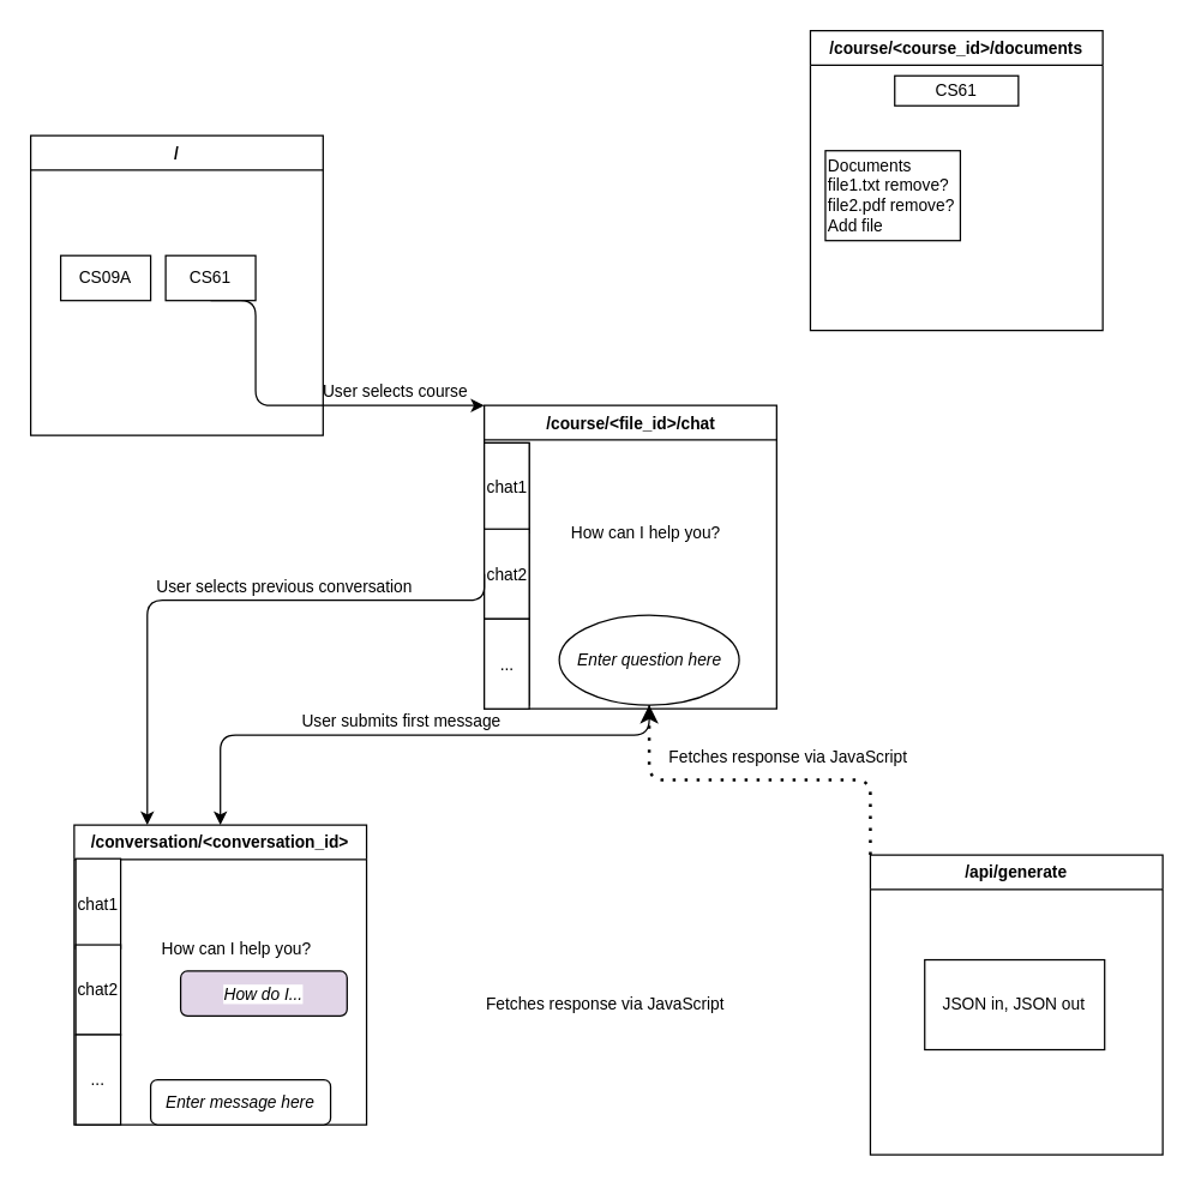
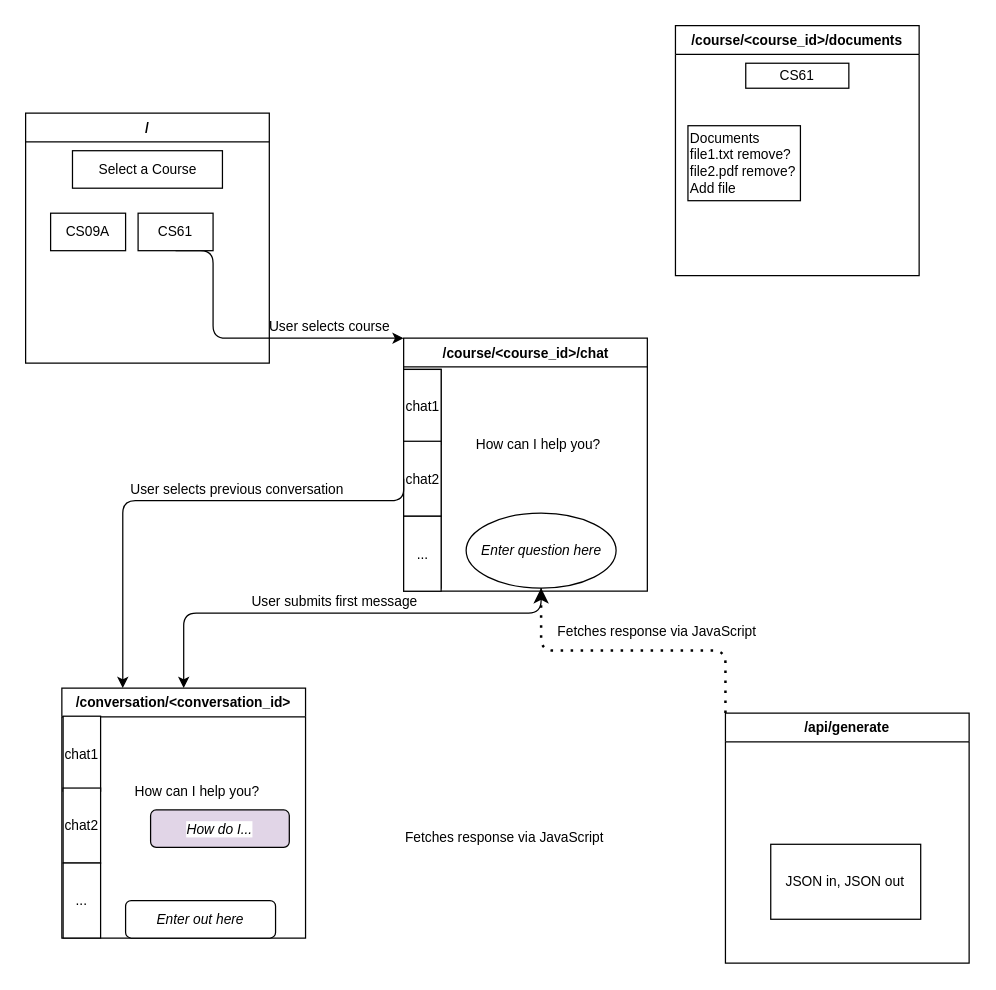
+ <mxCell id="5" value="Select a Course" style="rounded=0;whiteSpace=wrap;html=1;fontFamily=Helvetica;fontSize=11;fontColor=default;labelBackgroundColor=default;" vertex="1" parent="4"><mxGeometry x="37.5" y="30" width="120" height="30" as="geometry" /></mxCell>
- <mxCell id="10" value="/course/&amp;lt;file_id&amp;gt;/chat" style="swimlane;whiteSpace=wrap;html=1;fontFamily=Helvetica;fontSize=11;fontColor=default;labelBackgroundColor=default;" vertex="1" parent="1"><mxGeometry x="322.5" y="270" width="195" height="202.5" as="geometry"><mxRectangle x="322.5" y="20" width="230" height="30" as="alternateBounds" /></mxGeometry></mxCell>
+ <mxCell id="10" value="/course/&amp;lt;course_id&amp;gt;/chat" style="swimlane;whiteSpace=wrap;html=1;fontFamily=Helvetica;fontSize=11;fontColor=default;labelBackgroundColor=default;" vertex="1" parent="1"><mxGeometry x="322.5" y="270" width="195" height="202.5" as="geometry"><mxRectangle x="322.5" y="20" width="230" height="30" as="alternateBounds" /></mxGeometry></mxCell>
- <mxCell id="25" value="JSON in, JSON out" style="rounded=0;whiteSpace=wrap;html=1;fontFamily=Helvetica;fontSize=11;fontColor=default;labelBackgroundColor=default;" vertex="1" parent="24"><mxGeometry x="36.25" y="70" width="120" height="60" as="geometry" /></mxCell>
+ <mxCell id="25" value="JSON in, JSON out" style="rounded=0;whiteSpace=wrap;html=1;fontFamily=Helvetica;fontSize=11;fontColor=default;labelBackgroundColor=default;" vertex="1" parent="24"><mxGeometry x="36.25" y="105" width="120" height="60" as="geometry" /></mxCell>
- <mxCell id="23" value="&lt;i&gt;Enter message here&lt;/i&gt;" style="rounded=1;whiteSpace=wrap;html=1;fontFamily=Helvetica;fontSize=11;fontColor=default;labelBackgroundColor=default;" vertex="1" parent="17"><mxGeometry x="51" y="170" width="120" height="30" as="geometry" /></mxCell>
+ <mxCell id="23" value="&lt;i&gt;Enter out here&lt;/i&gt;" style="rounded=1;whiteSpace=wrap;html=1;fontFamily=Helvetica;fontSize=11;fontColor=default;labelBackgroundColor=default;" vertex="1" parent="17"><mxGeometry x="51" y="170" width="120" height="30" as="geometry" /></mxCell>
